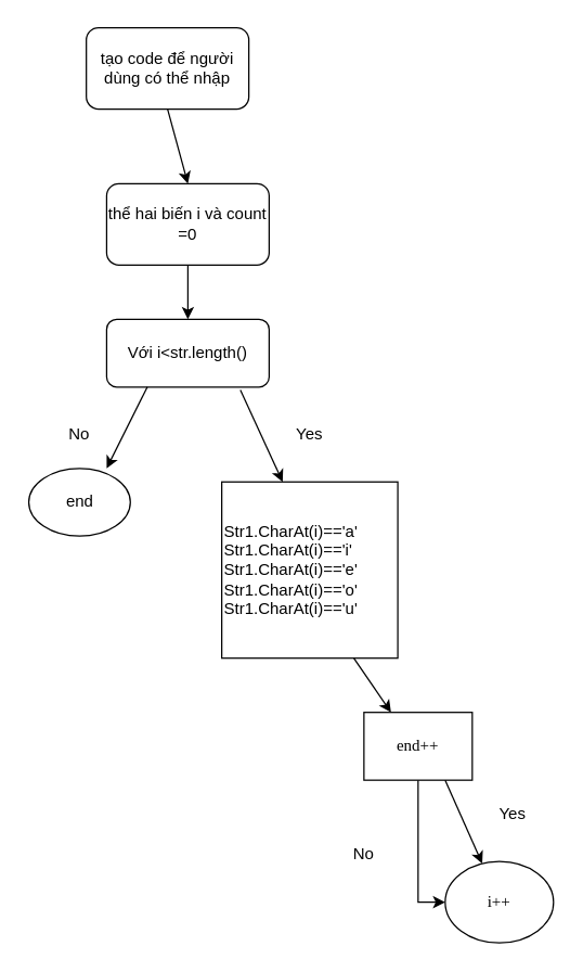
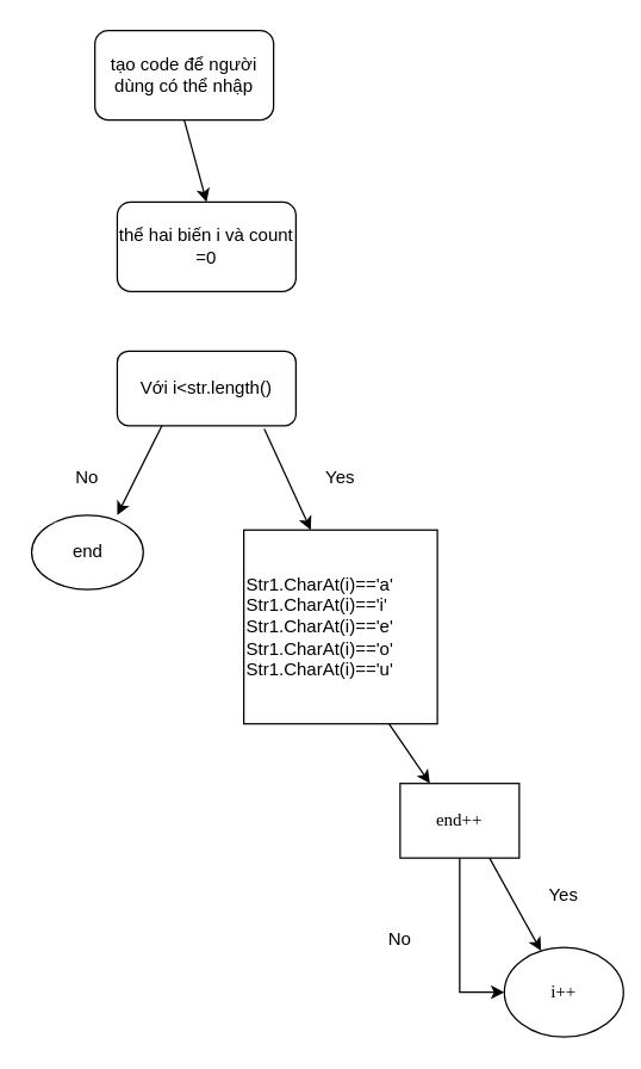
- <mxCell id="17" value="" style="endArrow=classic;html=1;rounded=0;fontFamily=Times New Roman;exitX=0.5;exitY=1;exitDx=0;exitDy=0;entryX=0.5;entryY=0;entryDx=0;entryDy=0;" parent="1" source="3" target="4" edge="1"><mxGeometry width="50" height="50" relative="1" as="geometry"><mxPoint x="258" y="225" as="sourcePoint" /><mxPoint x="308" y="175" as="targetPoint" /></mxGeometry></mxCell>
- <mxCell id="12" value="i++" style="ellipse;whiteSpace=wrap;html=1;fontFamily=Times New Roman;" parent="1" vertex="1"><mxGeometry x="328" y="635" width="80" height="60" as="geometry" /></mxCell>
+ <mxCell id="12" value="i++" style="ellipse;whiteSpace=wrap;html=1;fontFamily=Times New Roman;" parent="1" vertex="1"><mxGeometry x="338" y="635" width="80" height="60" as="geometry" /></mxCell>
